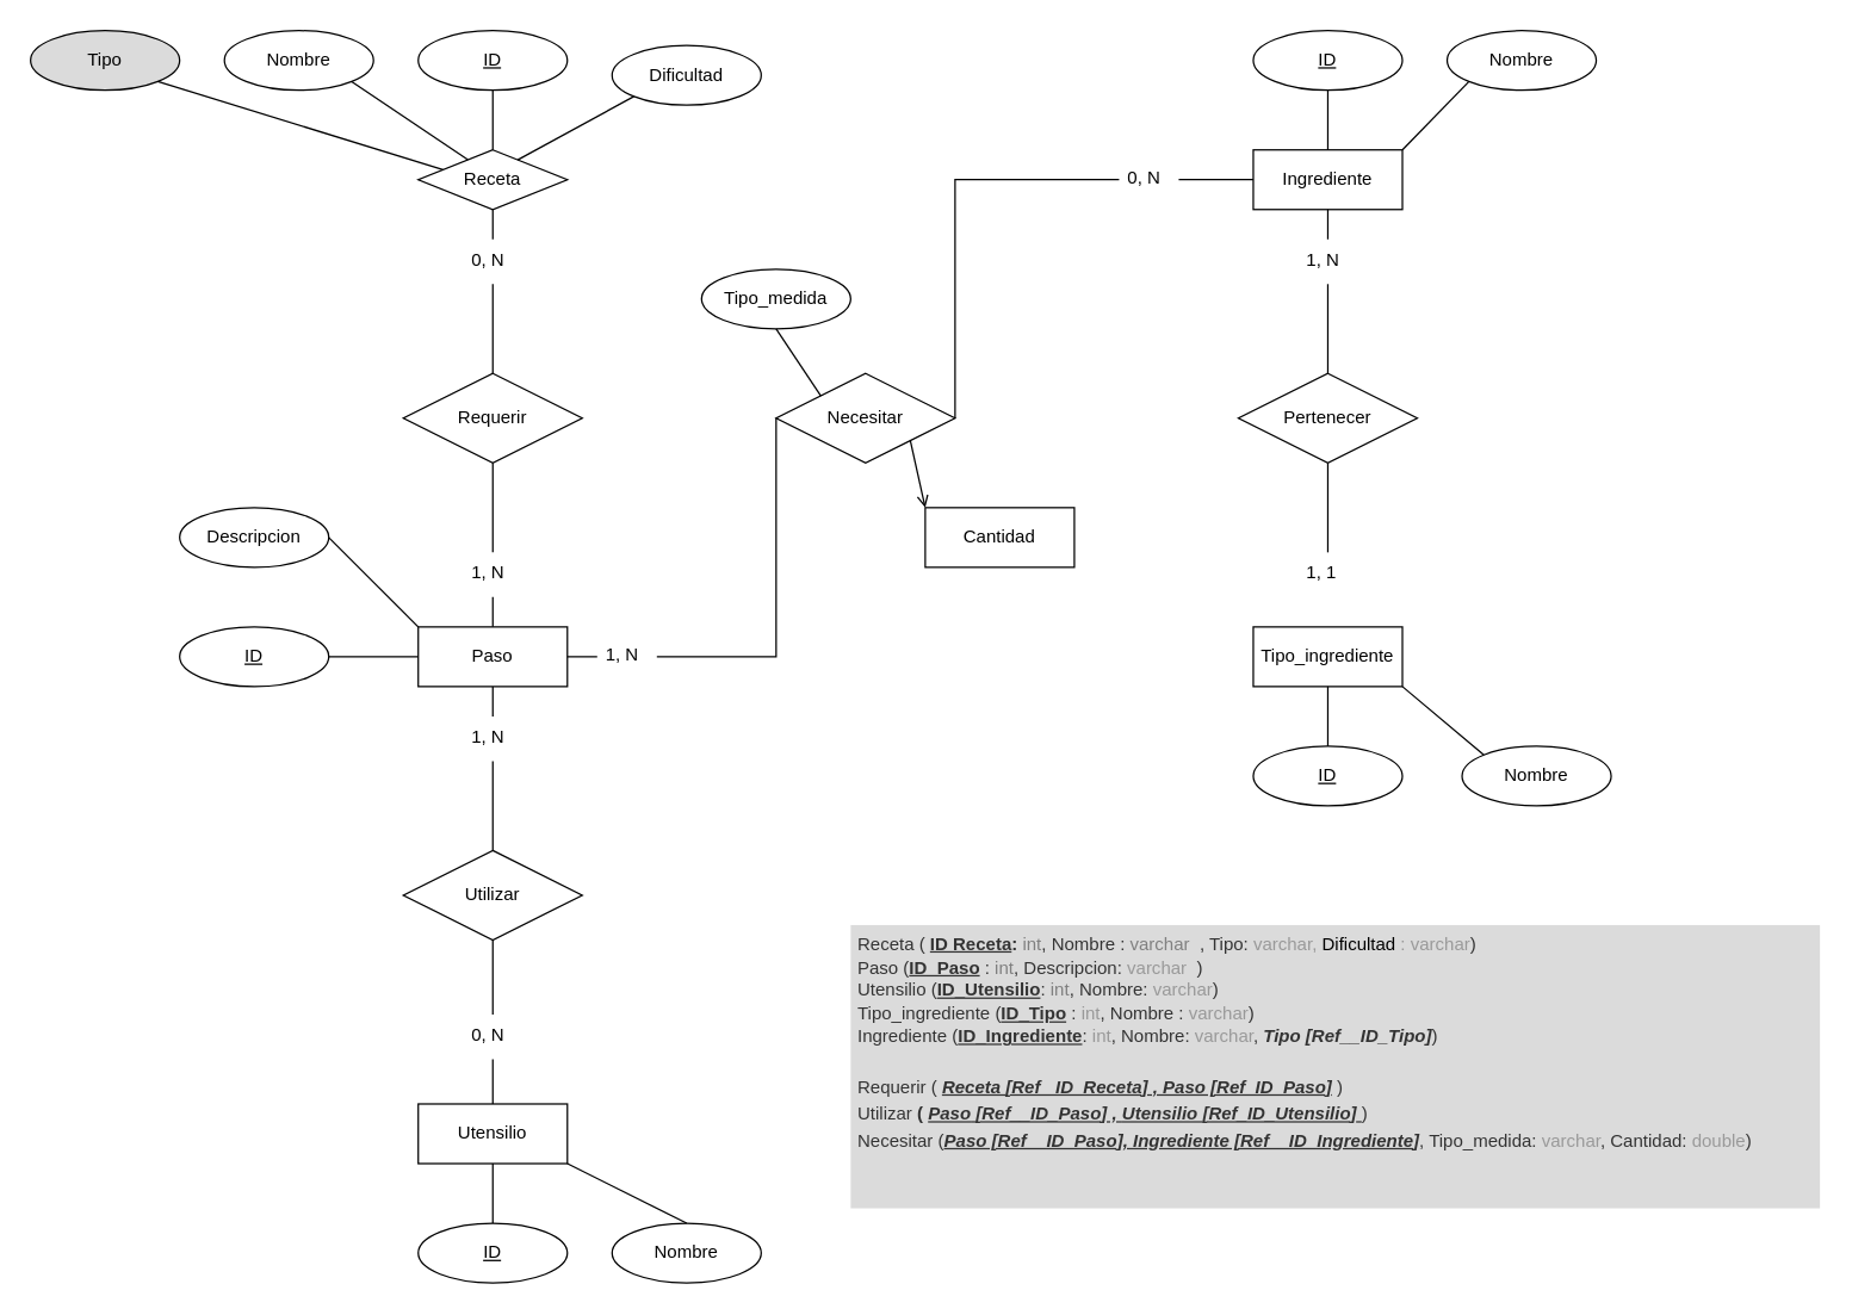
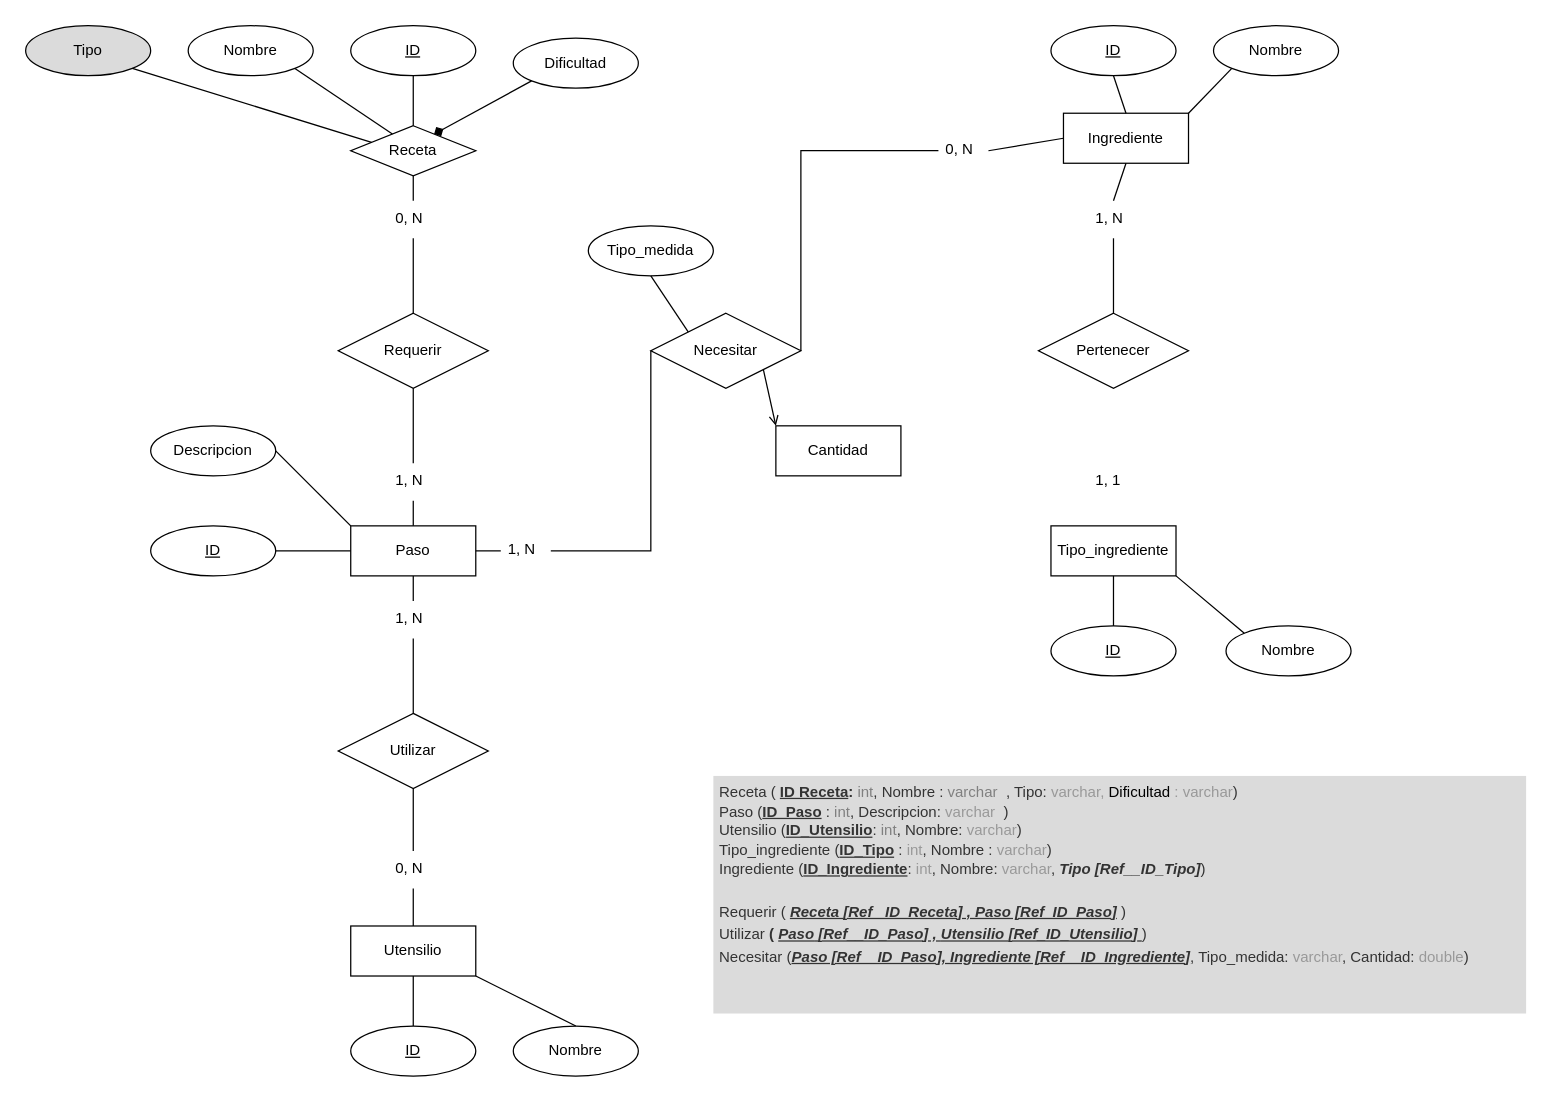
- <mxCell id="49" value="" style="endArrow=none;html=1;rounded=0;entryX=0.75;entryY=0;entryDx=0;entryDy=0;exitX=0;exitY=1;exitDx=0;exitDy=0;" parent="1" source="5" target="2" edge="1"><mxGeometry relative="1" as="geometry"><mxPoint x="430" y="90" as="sourcePoint" /><mxPoint x="340" y="110" as="targetPoint" /></mxGeometry></mxCell>
+ <mxCell id="49" value="" style="endArrow=diamond;html=1;rounded=0;entryX=0.75;entryY=0;entryDx=0;entryDy=0;exitX=0;exitY=1;exitDx=0;exitDy=0;" parent="1" source="5" target="2" edge="1"><mxGeometry relative="1" as="geometry"><mxPoint x="430" y="90" as="sourcePoint" /><mxPoint x="340" y="110" as="targetPoint" /></mxGeometry></mxCell>
- <mxCell id="7" value="Ingrediente" style="whiteSpace=wrap;html=1;align=center;" parent="1" vertex="1"><mxGeometry x="840" y="100" width="100" height="40" as="geometry" /></mxCell>
+ <mxCell id="7" value="Ingrediente" style="whiteSpace=wrap;html=1;align=center;" parent="1" vertex="1"><mxGeometry x="850" y="90" width="100" height="40" as="geometry" /></mxCell>
- <mxCell id="37" value="" style="endArrow=none;html=1;rounded=0;exitX=0.5;exitY=1;exitDx=0;exitDy=0;entryX=0.5;entryY=0;entryDx=0;entryDy=0;entryPerimeter=0;" parent="1" source="13" target="14" edge="1"><mxGeometry relative="1" as="geometry"><mxPoint x="580" y="420" as="sourcePoint" /><mxPoint x="740" y="420" as="targetPoint" /></mxGeometry></mxCell>
